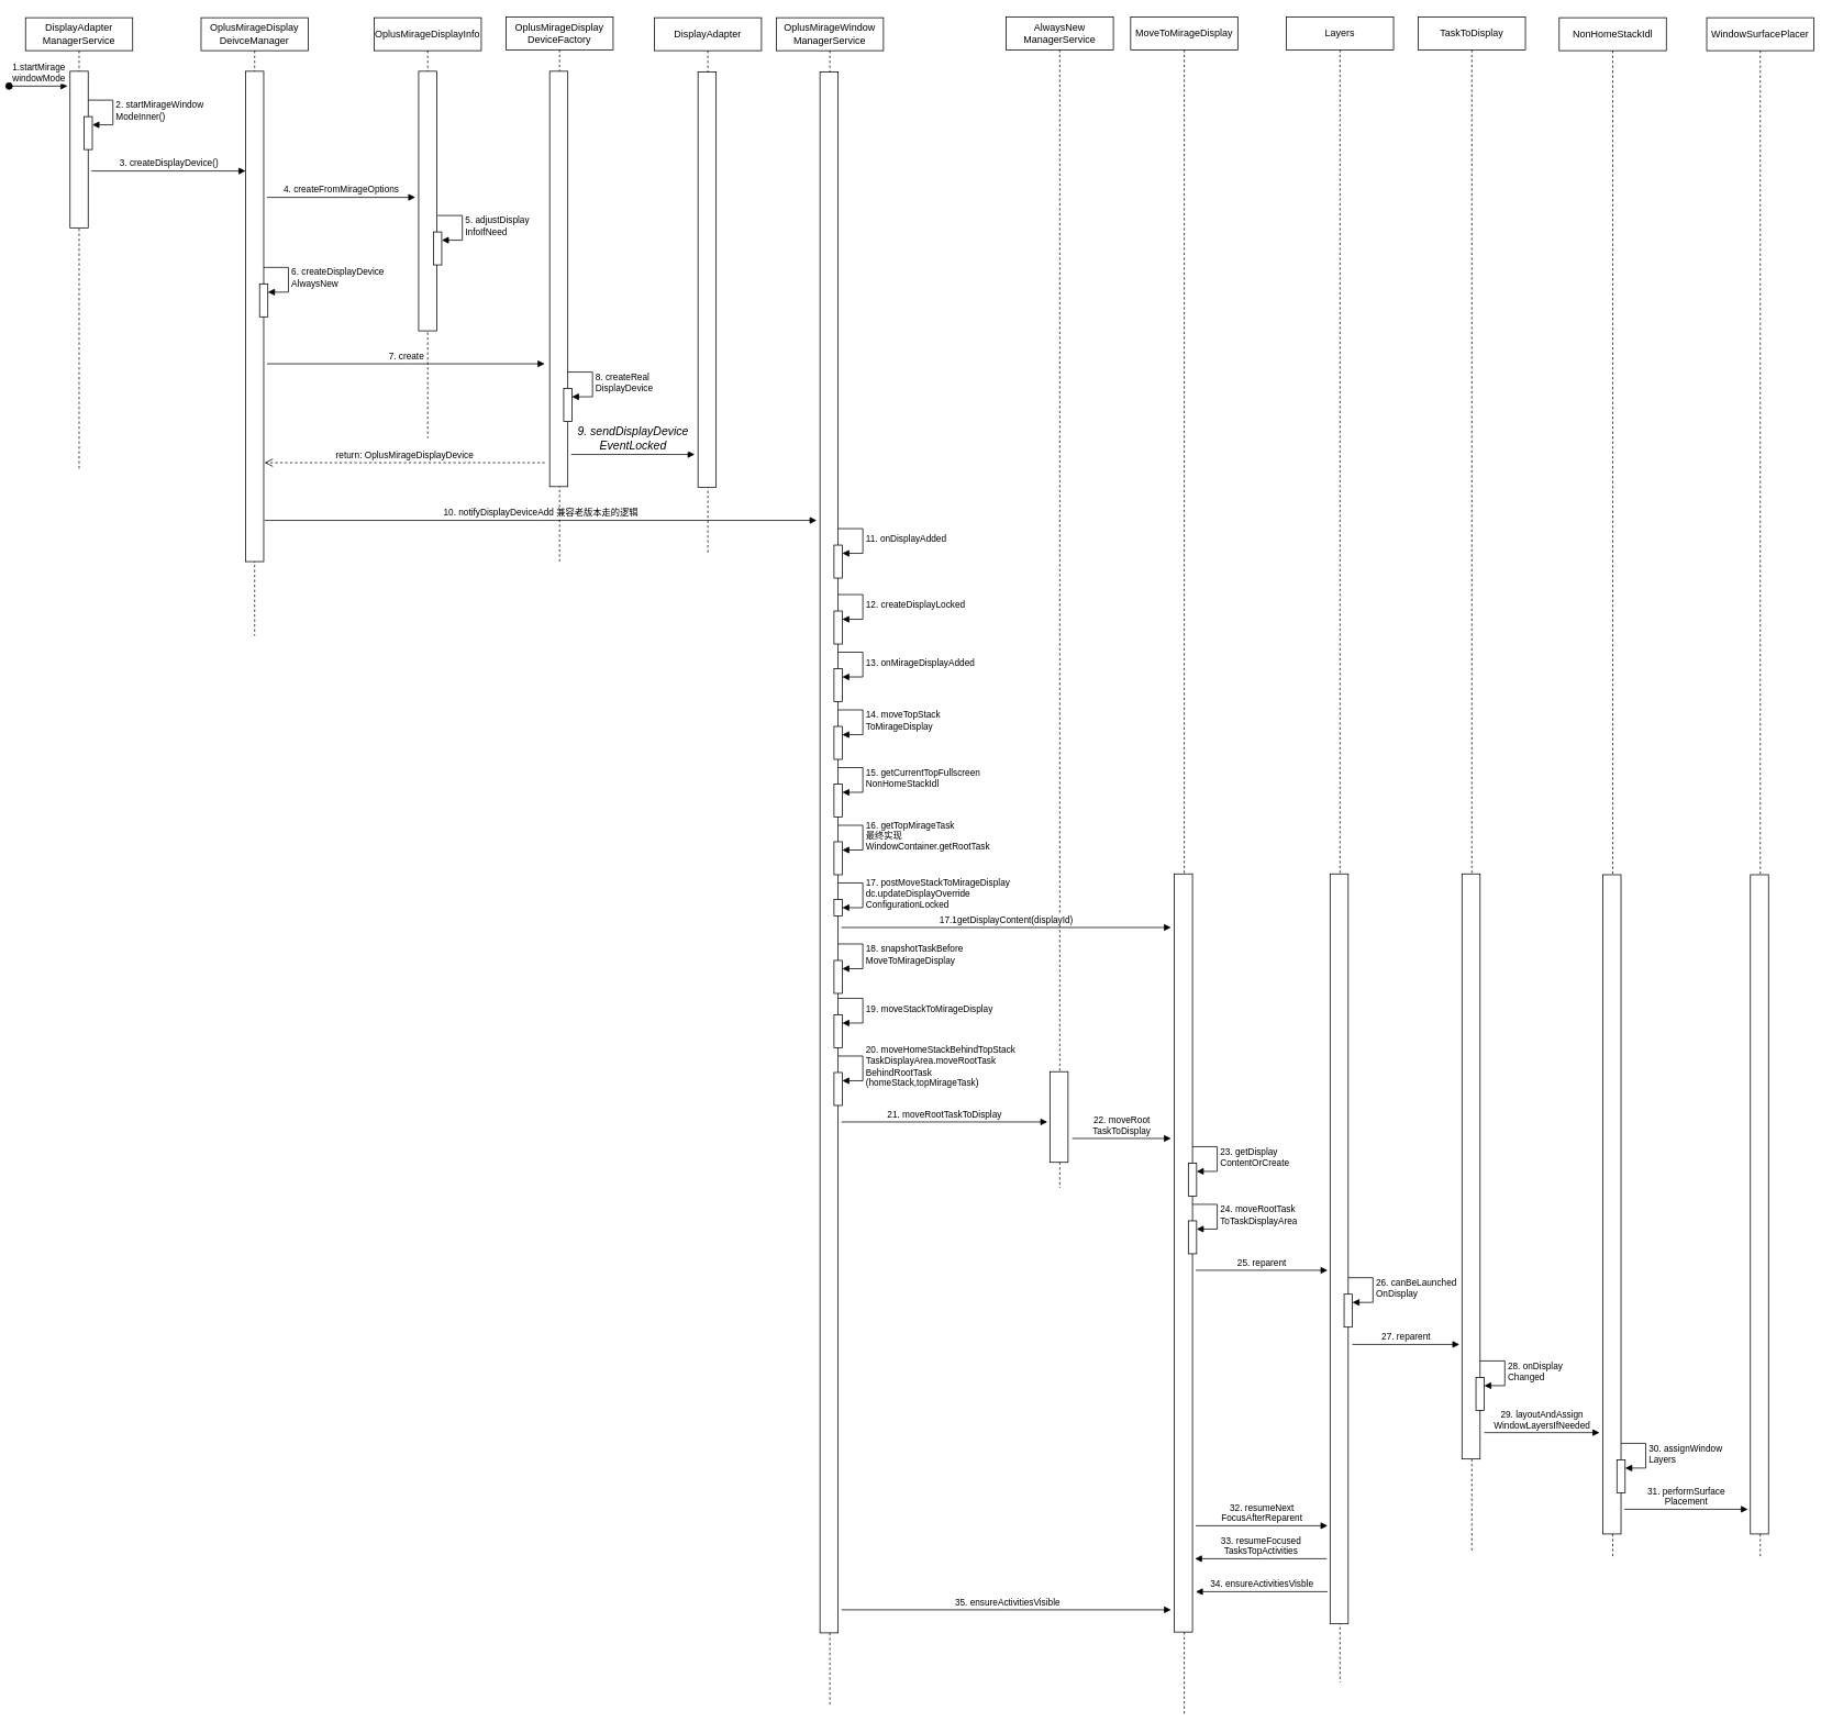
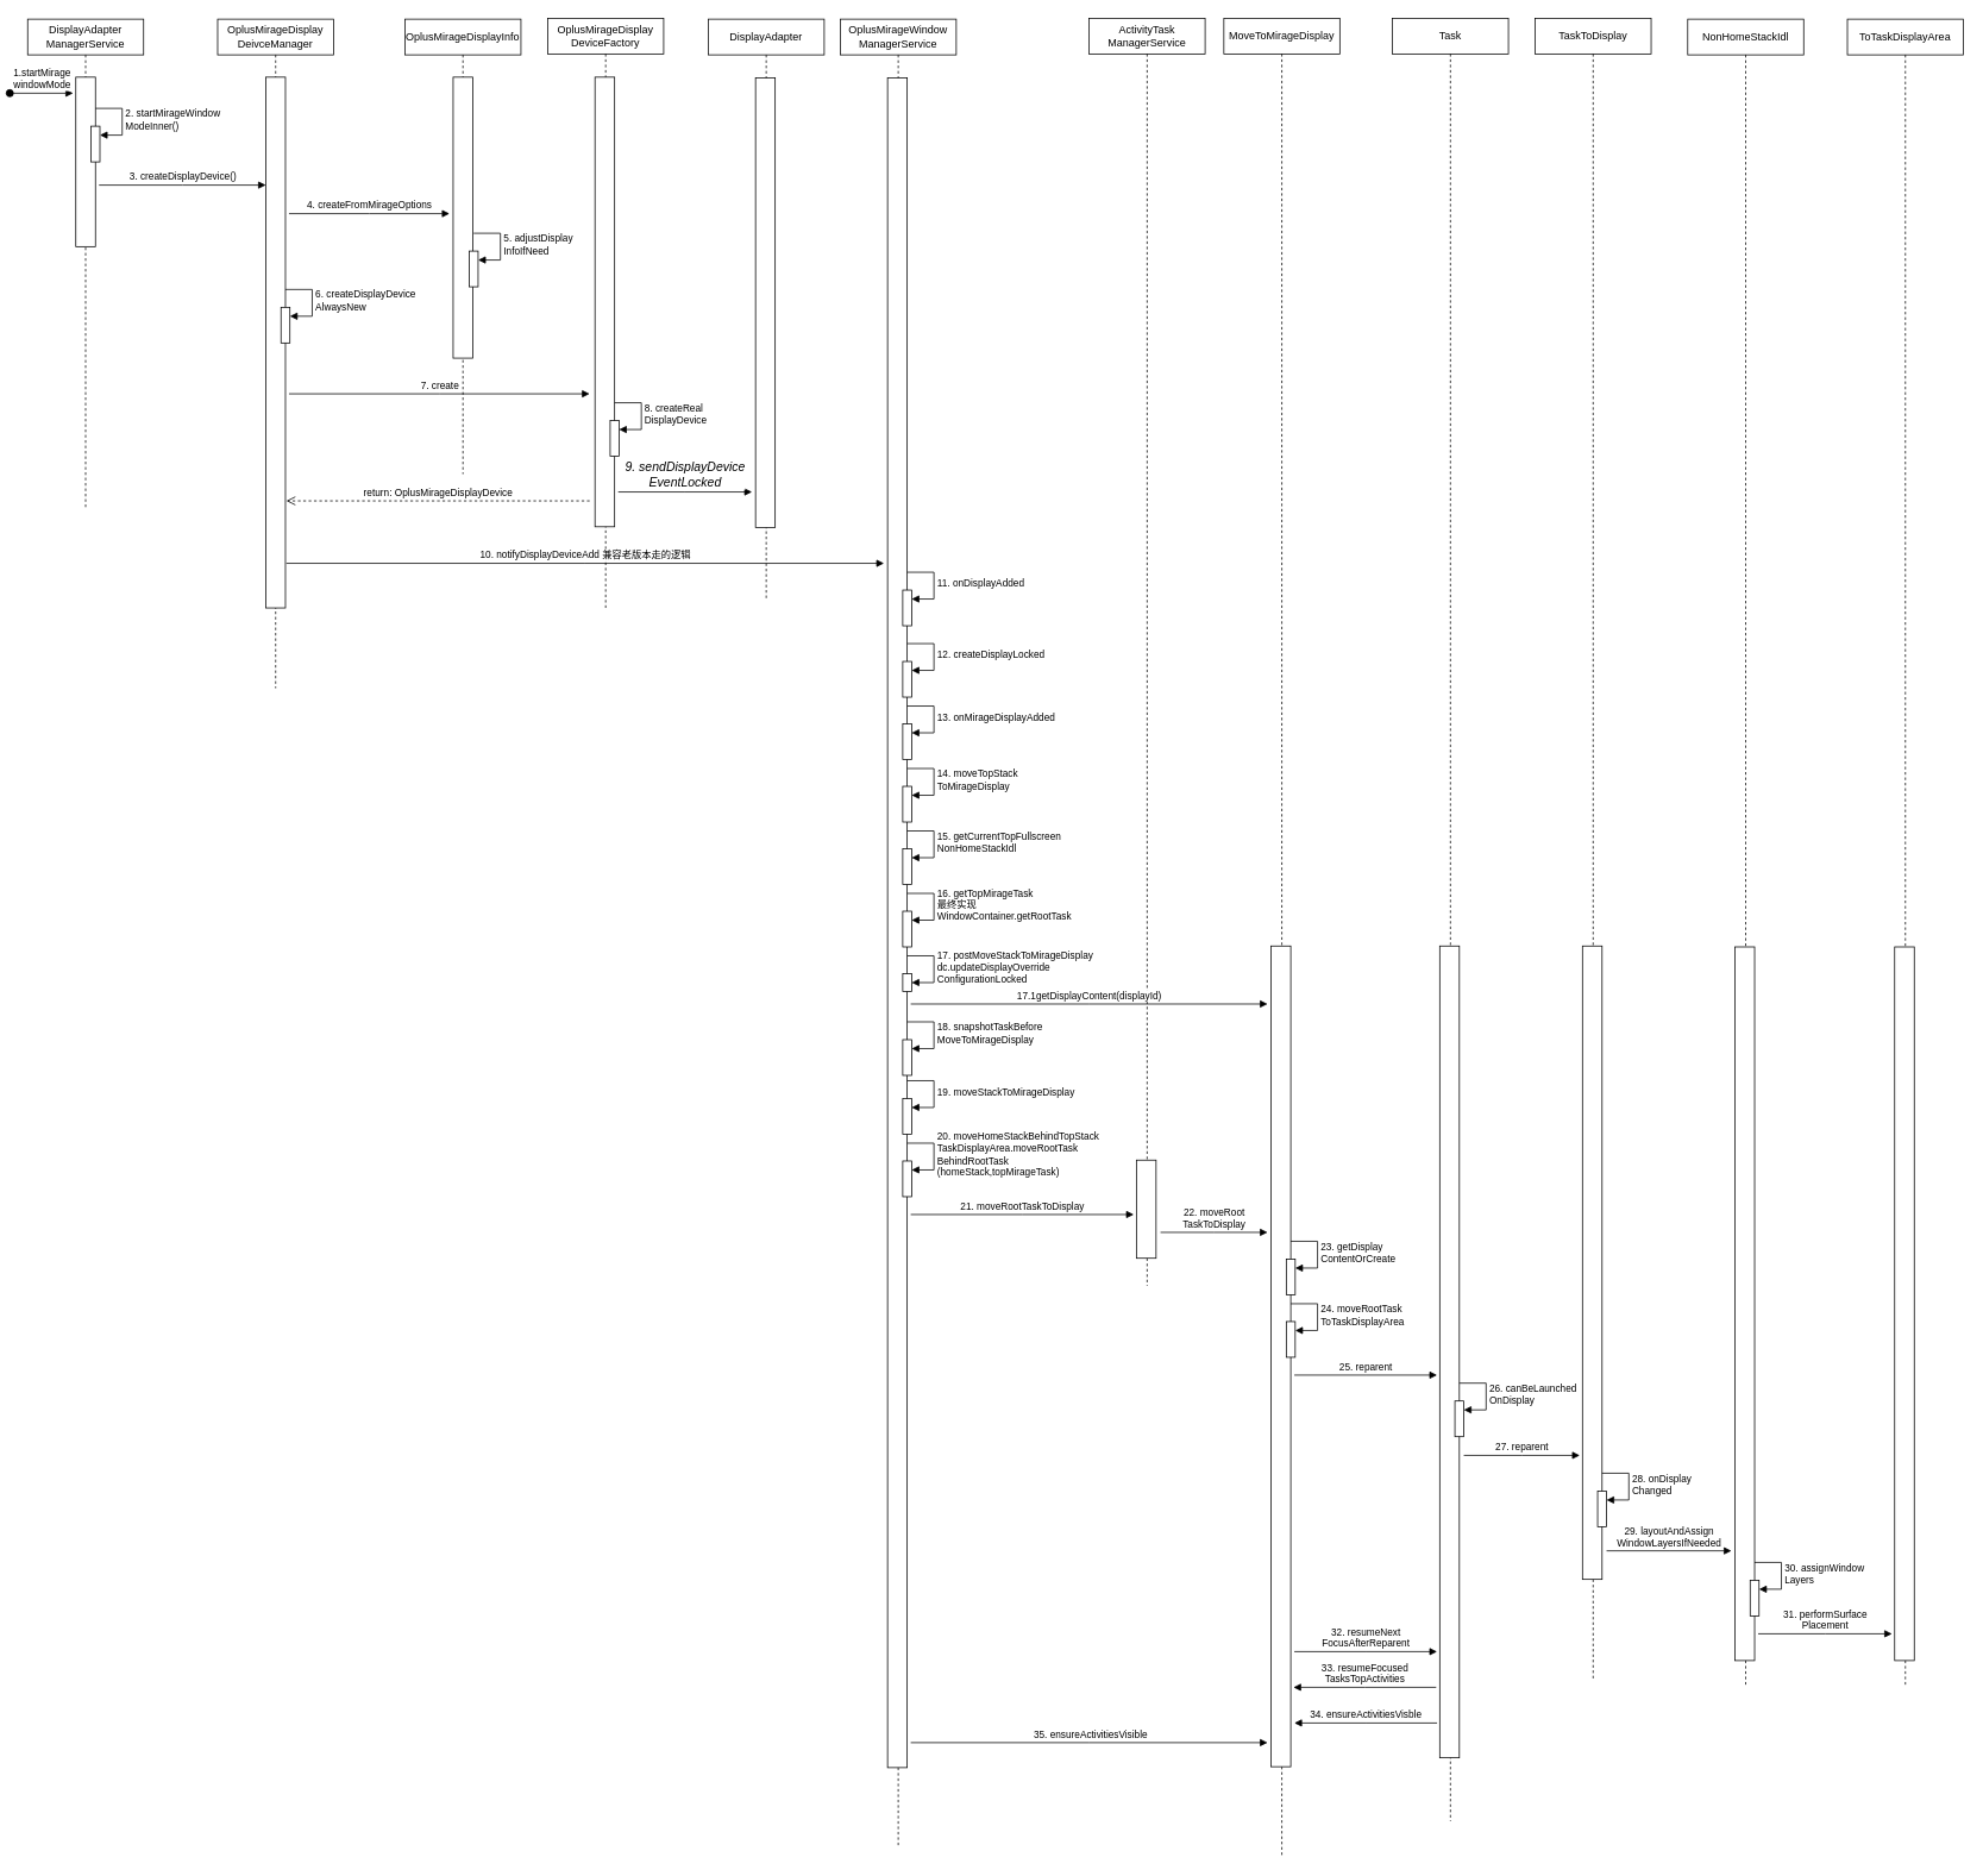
- <mxCell id="49" value="AlwaysNew&lt;br&gt;ManagerService" style="shape=umlLifeline;perimeter=lifelinePerimeter;whiteSpace=wrap;html=1;container=0;dropTarget=0;collapsible=0;recursiveResize=0;outlineConnect=0;portConstraint=eastwest;newEdgeStyle={&quot;edgeStyle&quot;:&quot;elbowEdgeStyle&quot;,&quot;elbow&quot;:&quot;vertical&quot;,&quot;curved&quot;:0,&quot;rounded&quot;:0};" parent="1" vertex="1"><mxGeometry x="1210" y="20" width="130" height="1421" as="geometry" /></mxCell>
+ <mxCell id="49" value="ActivityTask&lt;br&gt;ManagerService" style="shape=umlLifeline;perimeter=lifelinePerimeter;whiteSpace=wrap;html=1;container=0;dropTarget=0;collapsible=0;recursiveResize=0;outlineConnect=0;portConstraint=eastwest;newEdgeStyle={&quot;edgeStyle&quot;:&quot;elbowEdgeStyle&quot;,&quot;elbow&quot;:&quot;vertical&quot;,&quot;curved&quot;:0,&quot;rounded&quot;:0};" parent="1" vertex="1"><mxGeometry x="1210" y="20" width="130" height="1421" as="geometry" /></mxCell>
- <mxCell id="61" value="Layers" style="shape=umlLifeline;perimeter=lifelinePerimeter;whiteSpace=wrap;html=1;container=0;dropTarget=0;collapsible=0;recursiveResize=0;outlineConnect=0;portConstraint=eastwest;newEdgeStyle={&quot;edgeStyle&quot;:&quot;elbowEdgeStyle&quot;,&quot;elbow&quot;:&quot;vertical&quot;,&quot;curved&quot;:0,&quot;rounded&quot;:0};" vertex="1" parent="1"><mxGeometry x="1550" y="20" width="130" height="2021" as="geometry" /></mxCell>
+ <mxCell id="61" value="Task" style="shape=umlLifeline;perimeter=lifelinePerimeter;whiteSpace=wrap;html=1;container=0;dropTarget=0;collapsible=0;recursiveResize=0;outlineConnect=0;portConstraint=eastwest;newEdgeStyle={&quot;edgeStyle&quot;:&quot;elbowEdgeStyle&quot;,&quot;elbow&quot;:&quot;vertical&quot;,&quot;curved&quot;:0,&quot;rounded&quot;:0};" vertex="1" parent="1"><mxGeometry x="1550" y="20" width="130" height="2021" as="geometry" /></mxCell>
- <mxCell id="76" value="WindowSurfacePlacer" style="shape=umlLifeline;perimeter=lifelinePerimeter;whiteSpace=wrap;html=1;container=0;dropTarget=0;collapsible=0;recursiveResize=0;outlineConnect=0;portConstraint=eastwest;newEdgeStyle={&quot;edgeStyle&quot;:&quot;elbowEdgeStyle&quot;,&quot;elbow&quot;:&quot;vertical&quot;,&quot;curved&quot;:0,&quot;rounded&quot;:0};" vertex="1" parent="1"><mxGeometry x="2060" y="21" width="130" height="1870" as="geometry" /></mxCell>
+ <mxCell id="76" value="ToTaskDisplayArea" style="shape=umlLifeline;perimeter=lifelinePerimeter;whiteSpace=wrap;html=1;container=0;dropTarget=0;collapsible=0;recursiveResize=0;outlineConnect=0;portConstraint=eastwest;newEdgeStyle={&quot;edgeStyle&quot;:&quot;elbowEdgeStyle&quot;,&quot;elbow&quot;:&quot;vertical&quot;,&quot;curved&quot;:0,&quot;rounded&quot;:0};" vertex="1" parent="1"><mxGeometry x="2060" y="21" width="130" height="1870" as="geometry" /></mxCell>
